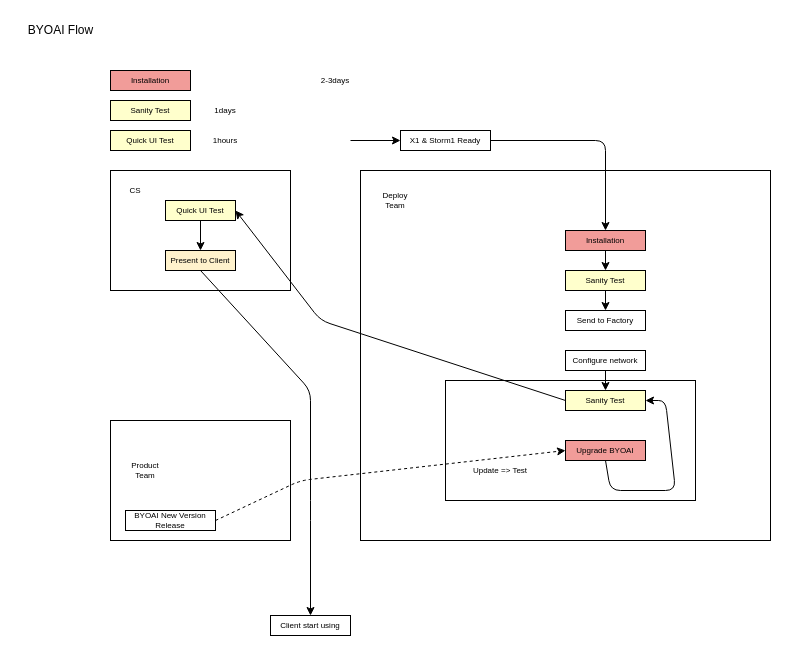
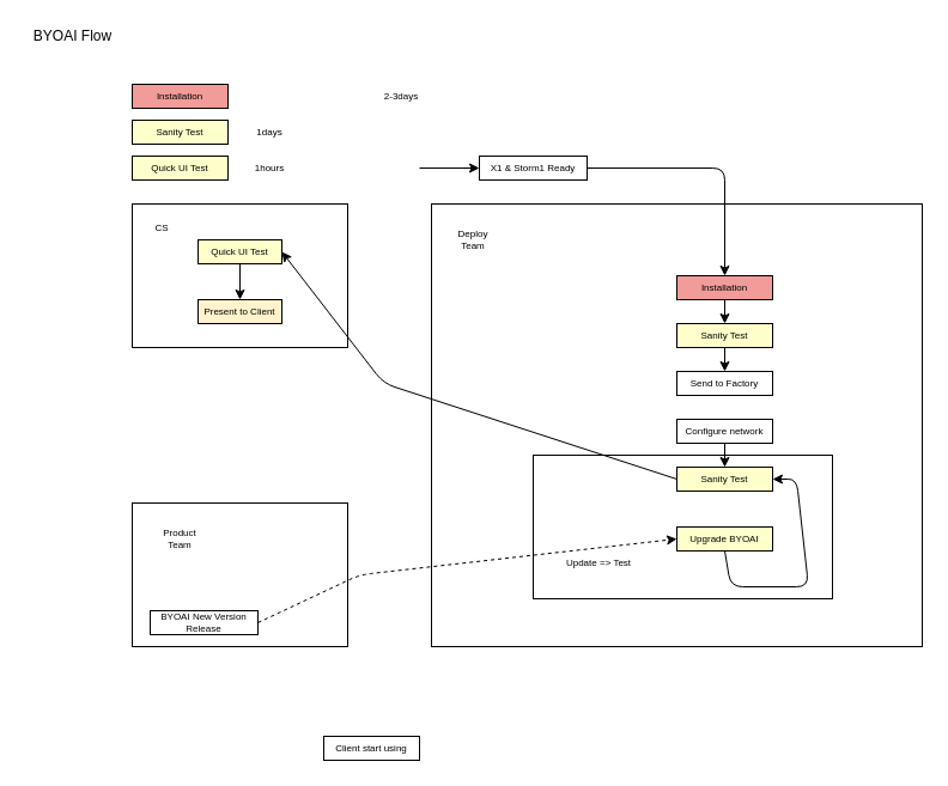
- <mxCell id="28" value="" style="endArrow=classic;html=1;fontSize=8;exitX=0.5;exitY=1;exitDx=0;exitDy=0;entryX=0.5;entryY=0;entryDx=0;entryDy=0;" edge="1" parent="1" source="8" target="24"><mxGeometry width="50" height="50" relative="1" as="geometry"><mxPoint x="415" y="440" as="sourcePoint" /><mxPoint x="385" y="450" as="targetPoint" /><Array as="points"><mxPoint x="310" y="390" /><mxPoint x="310" y="510" /></Array></mxGeometry></mxCell>
- <mxCell id="23" value="Upgrade BYOAI" style="rounded=0;whiteSpace=wrap;html=1;fontSize=8;fillColor=#f19c99;" vertex="1" parent="1"><mxGeometry x="565" y="440" width="80" height="20" as="geometry" /></mxCell>
+ <mxCell id="23" value="Upgrade BYOAI" style="rounded=0;whiteSpace=wrap;html=1;fontSize=8;fillColor=#FFFFCC;" vertex="1" parent="1"><mxGeometry x="565" y="440" width="80" height="20" as="geometry" /></mxCell>
- <mxCell id="30" value="Product Team" style="text;html=1;strokeColor=none;fillColor=none;align=center;verticalAlign=middle;whiteSpace=wrap;rounded=0;fontSize=8;" vertex="1" parent="1"><mxGeometry x="125" y="460" width="40" height="20" as="geometry" /></mxCell>
+ <mxCell id="30" value="Product Team" style="text;html=1;strokeColor=none;fillColor=none;align=center;verticalAlign=middle;whiteSpace=wrap;rounded=0;fontSize=8;" vertex="1" parent="1"><mxGeometry x="130" y="440" width="40" height="20" as="geometry" /></mxCell>
